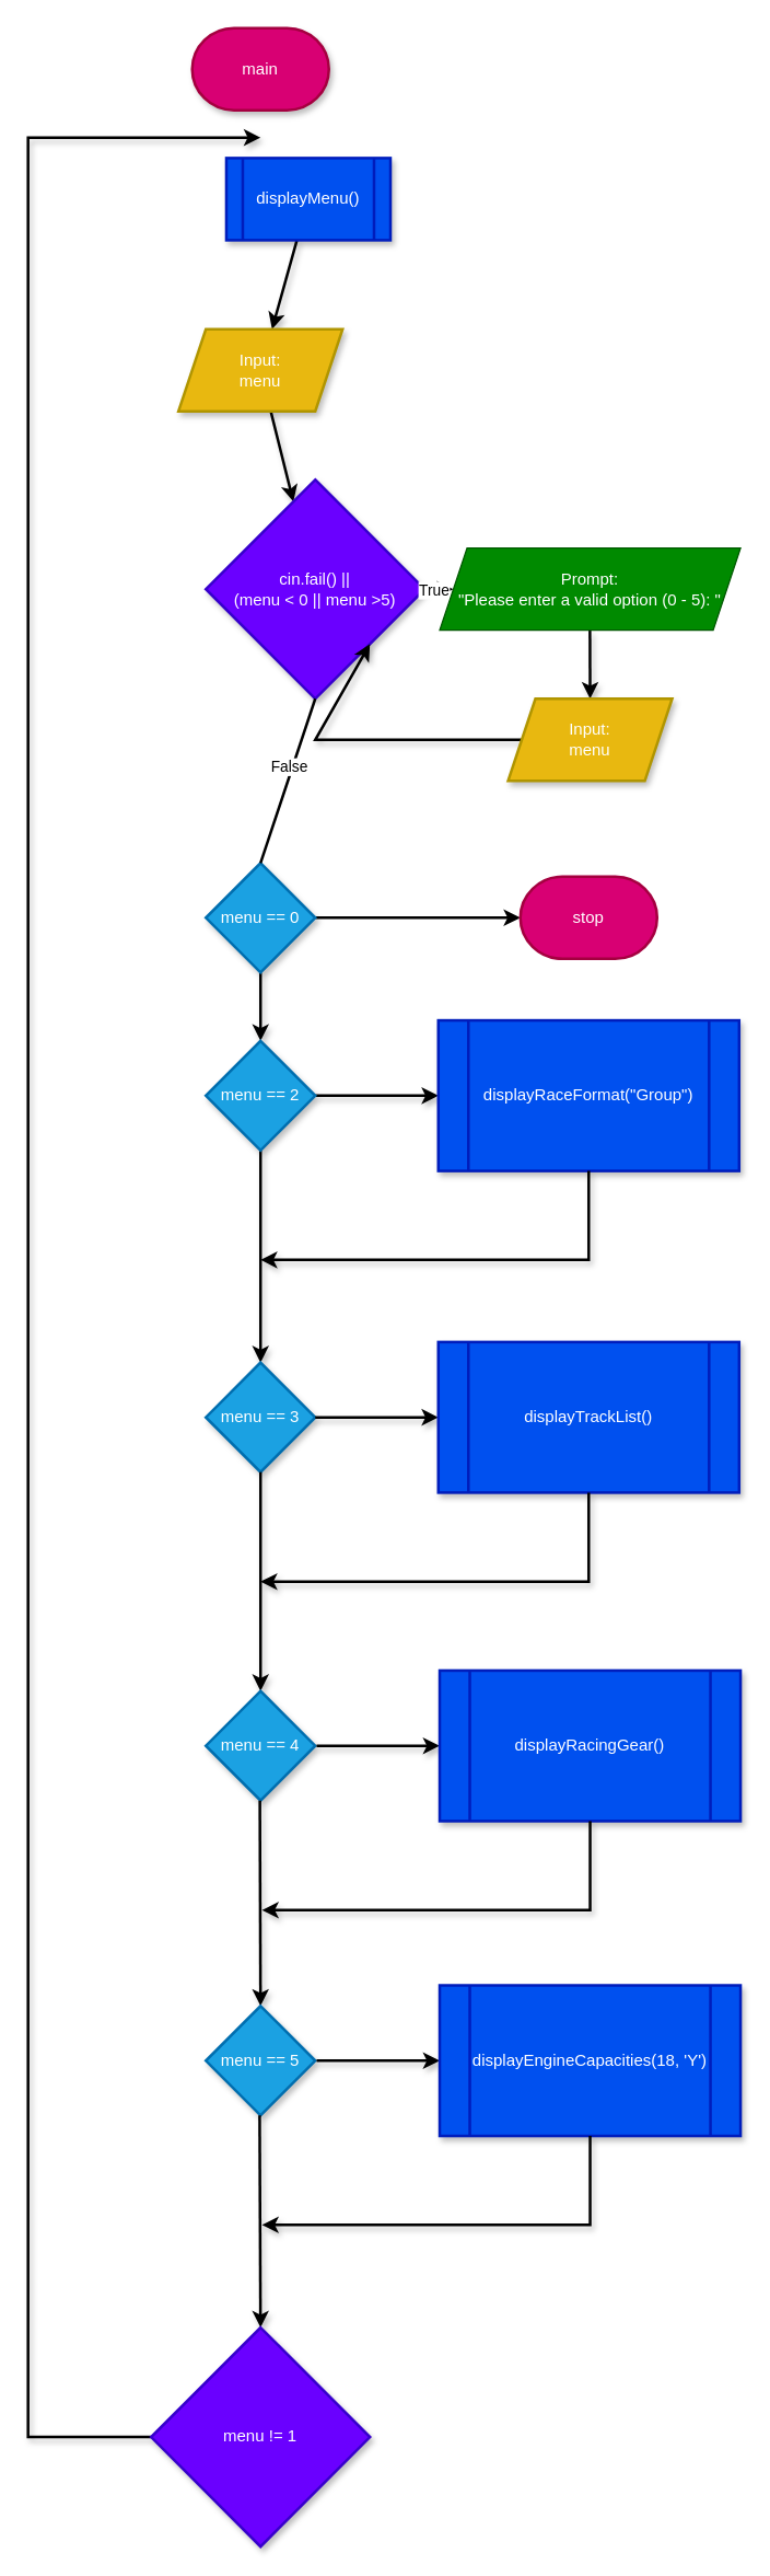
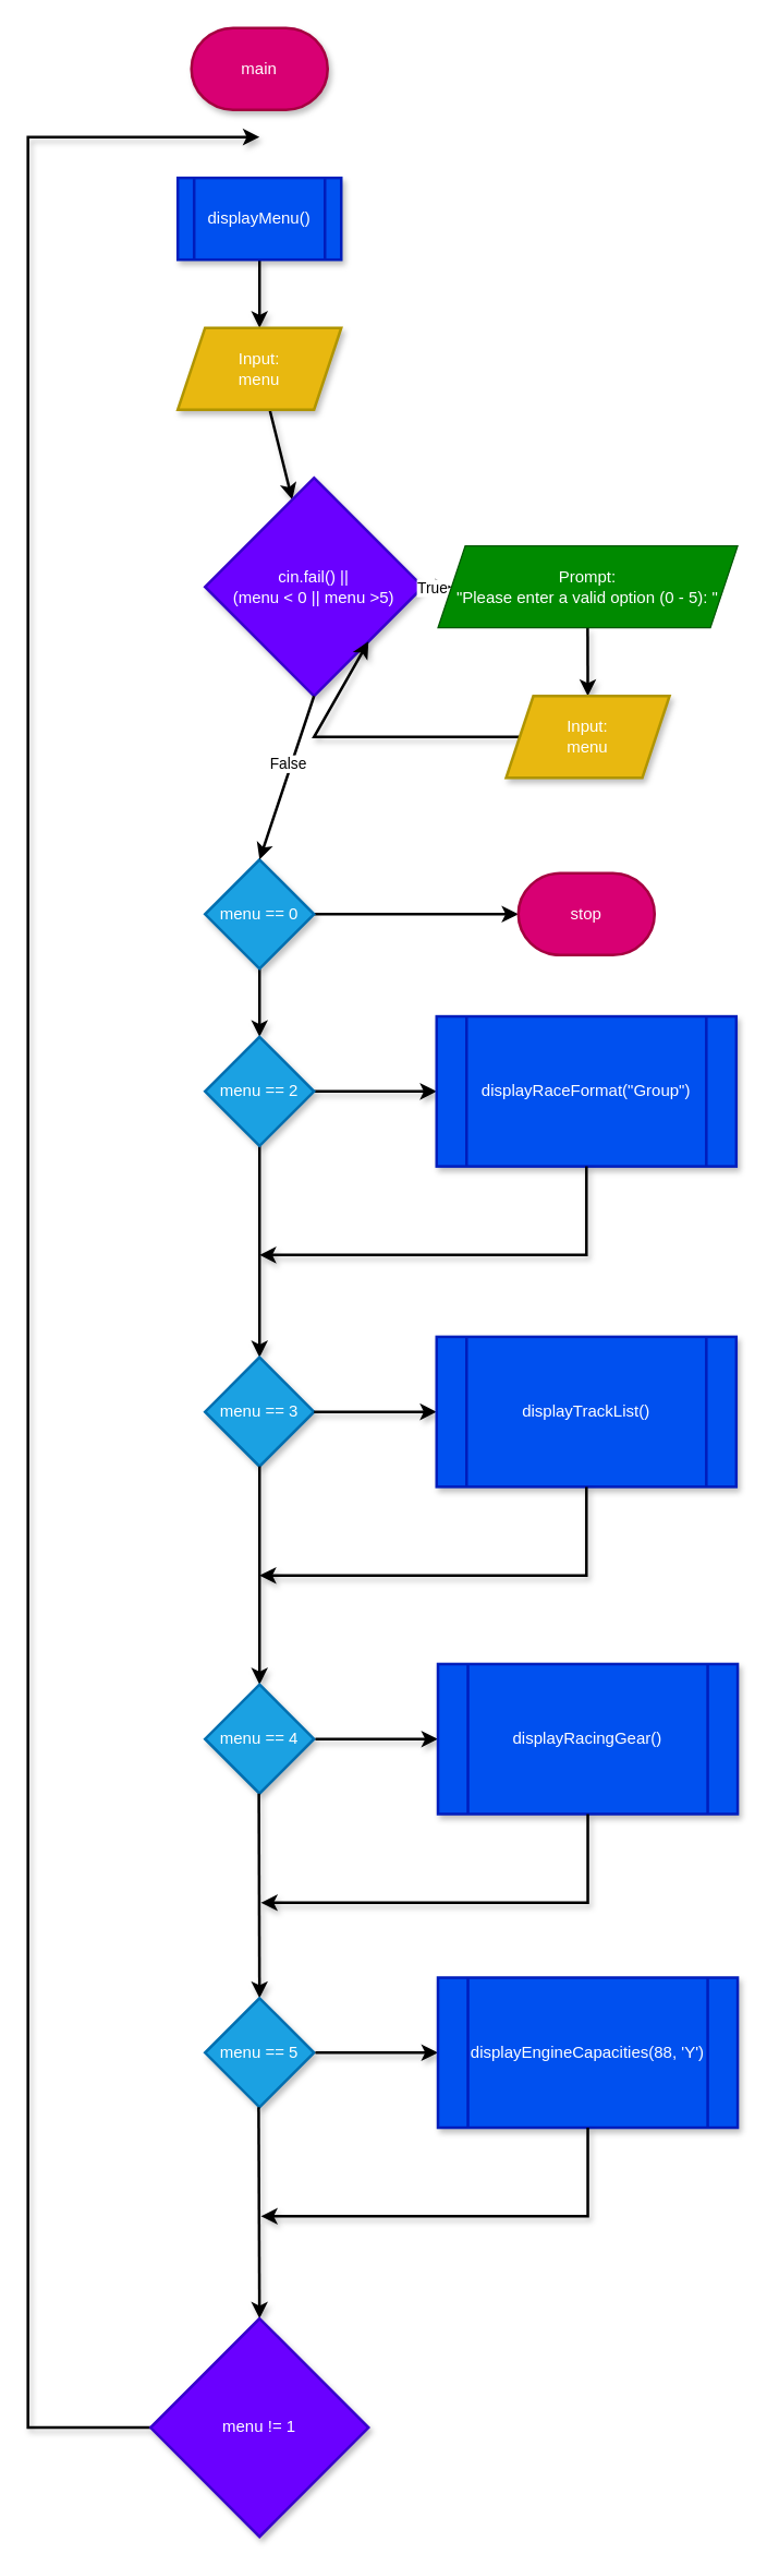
- <mxCell id="4" value="displayMenu()" style="shape=process;whiteSpace=wrap;html=1;backgroundOutline=1;strokeWidth=2;shadow=1;fillColor=#0050ef;strokeColor=#001DBC;fontColor=#ffffff;" parent="1" vertex="1"><mxGeometry x="165" y="115" width="120" height="60" as="geometry" /></mxCell>
+ <mxCell id="4" value="displayMenu()" style="shape=process;whiteSpace=wrap;html=1;backgroundOutline=1;strokeWidth=2;shadow=1;fillColor=#0050ef;strokeColor=#001DBC;fontColor=#ffffff;" parent="1" vertex="1"><mxGeometry x="130" y="130" width="120" height="60" as="geometry" /></mxCell>
- <mxCell id="39" value="" style="endArrow=none;html=1;exitX=0.5;exitY=1;exitDx=0;exitDy=0;entryX=0.5;entryY=0;entryDx=0;entryDy=0;strokeWidth=2;" edge="1" parent="1" source="7" target="12"><mxGeometry relative="1" as="geometry"><mxPoint x="130" y="500" as="sourcePoint" /><mxPoint x="230" y="500" as="targetPoint" /></mxGeometry></mxCell>
+ <mxCell id="39" value="" style="endArrow=classic;html=1;exitX=0.5;exitY=1;exitDx=0;exitDy=0;entryX=0.5;entryY=0;entryDx=0;entryDy=0;strokeWidth=2;" edge="1" parent="1" source="7" target="12"><mxGeometry relative="1" as="geometry"><mxPoint x="130" y="500" as="sourcePoint" /><mxPoint x="230" y="500" as="targetPoint" /></mxGeometry></mxCell>
- <mxCell id="30" value="displayEngineCapacities(18, 'Y')" style="shape=process;whiteSpace=wrap;html=1;backgroundOutline=1;fillColor=#0050ef;strokeColor=#001DBC;strokeWidth=2;shadow=1;fontColor=#ffffff;" parent="1" vertex="1"><mxGeometry x="321" y="1450" width="220" height="110" as="geometry" /></mxCell>
+ <mxCell id="30" value="displayEngineCapacities(88, 'Y')" style="shape=process;whiteSpace=wrap;html=1;backgroundOutline=1;fillColor=#0050ef;strokeColor=#001DBC;strokeWidth=2;shadow=1;fontColor=#ffffff;" parent="1" vertex="1"><mxGeometry x="321" y="1450" width="220" height="110" as="geometry" /></mxCell>
